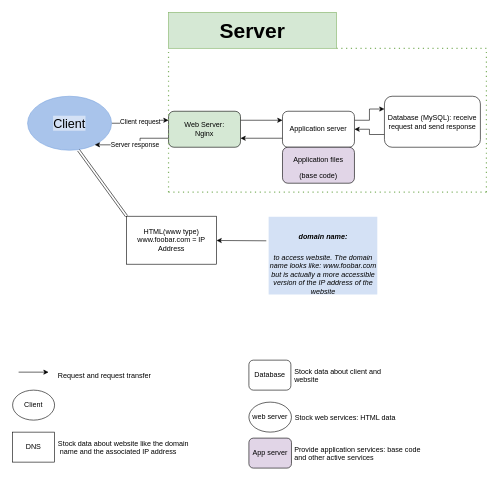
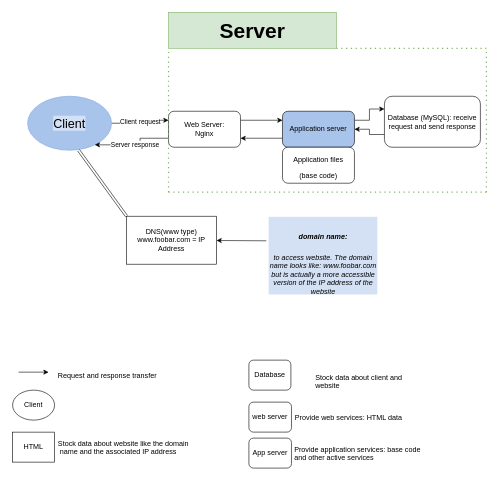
- <mxCell id="9" value="Web Server:&lt;br&gt;Nginx" style="rounded=1;whiteSpace=wrap;html=1;fillColor=#d5e8d4;" vertex="1" parent="1"><mxGeometry x="280" y="185" width="120" height="60" as="geometry" /></mxCell>
+ <mxCell id="9" value="Web Server:&lt;br&gt;Nginx" style="rounded=1;whiteSpace=wrap;html=1;" vertex="1" parent="1"><mxGeometry x="280" y="185" width="120" height="60" as="geometry" /></mxCell>
- <mxCell id="12" value="Application server" style="rounded=1;whiteSpace=wrap;html=1;" vertex="1" parent="1"><mxGeometry x="470" y="185" width="120" height="60" as="geometry" /></mxCell>
+ <mxCell id="12" value="Application server" style="rounded=1;whiteSpace=wrap;html=1;fillColor=#a9c4eb;" vertex="1" parent="1"><mxGeometry x="470" y="185" width="120" height="60" as="geometry" /></mxCell>
- <mxCell id="15" value="&lt;font style=&quot;font-size: 12px&quot;&gt;Application files&lt;br&gt;(base code)&lt;br&gt;&lt;/font&gt;" style="rounded=1;whiteSpace=wrap;html=1;fontSize=21;fillColor=#e1d5e7;" vertex="1" parent="1"><mxGeometry x="470" y="245" width="120" height="60" as="geometry" /></mxCell>
+ <mxCell id="15" value="&lt;font style=&quot;font-size: 12px&quot;&gt;Application files&lt;br&gt;(base code)&lt;br&gt;&lt;/font&gt;" style="rounded=1;whiteSpace=wrap;html=1;fontSize=21;" vertex="1" parent="1"><mxGeometry x="470" y="245" width="120" height="60" as="geometry" /></mxCell>
- <mxCell id="6" value="HTML(www type)&lt;br&gt;www.foobar.com = IP Address" style="rounded=0;whiteSpace=wrap;html=1;" vertex="1" parent="1"><mxGeometry x="210" y="360" width="150" height="80" as="geometry" /></mxCell>
+ <mxCell id="6" value="DNS(www type)&lt;br&gt;www.foobar.com = IP Address" style="rounded=0;whiteSpace=wrap;html=1;" vertex="1" parent="1"><mxGeometry x="210" y="360" width="150" height="80" as="geometry" /></mxCell>
- <mxCell id="22" value="Stock data about client and&#10;website" style="text;strokeColor=none;fillColor=none;align=left;verticalAlign=middle;spacingLeft=4;spacingRight=4;overflow=hidden;points=[[0,0.5],[1,0.5]];portConstraint=eastwest;rotatable=0;fontSize=12;" vertex="1" parent="1"><mxGeometry x="484" y="610" width="156" height="30" as="geometry" /></mxCell>
+ <mxCell id="22" value="Stock data about client and&#10;website" style="text;strokeColor=none;fillColor=none;align=left;verticalAlign=middle;spacingLeft=4;spacingRight=4;overflow=hidden;points=[[0,0.5],[1,0.5]];portConstraint=eastwest;rotatable=0;fontSize=12;" vertex="1" parent="1"><mxGeometry x="519" y="620" width="156" height="30" as="geometry" /></mxCell>
- <mxCell id="17" value="Request and request transfer" style="text;strokeColor=none;fillColor=none;align=left;verticalAlign=middle;spacingLeft=4;spacingRight=4;overflow=hidden;points=[[0,0.5],[1,0.5]];portConstraint=eastwest;rotatable=0;fontSize=12;" vertex="1" parent="1"><mxGeometry x="90" y="610" width="175" height="30" as="geometry" /></mxCell>
+ <mxCell id="17" value="Request and response transfer" style="text;strokeColor=none;fillColor=none;align=left;verticalAlign=middle;spacingLeft=4;spacingRight=4;overflow=hidden;points=[[0,0.5],[1,0.5]];portConstraint=eastwest;rotatable=0;fontSize=12;" vertex="1" parent="1"><mxGeometry x="90" y="610" width="175" height="30" as="geometry" /></mxCell>
- <mxCell id="23" value="web server" style="ellipse;whiteSpace=wrap;html=1;fontSize=12;" vertex="1" parent="1"><mxGeometry x="414" y="670" width="71" height="50" as="geometry" /></mxCell>
+ <mxCell id="23" value="web server" style="rounded=1;whiteSpace=wrap;html=1;fontSize=12;" vertex="1" parent="1"><mxGeometry x="414" y="670" width="71" height="50" as="geometry" /></mxCell>
- <mxCell id="25" value="Stock web services: HTML data" style="text;strokeColor=none;fillColor=none;align=left;verticalAlign=middle;spacingLeft=4;spacingRight=4;overflow=hidden;points=[[0,0.5],[1,0.5]];portConstraint=eastwest;rotatable=0;fontSize=12;" vertex="1" parent="1"><mxGeometry x="485" y="680" width="215" height="30" as="geometry" /></mxCell>
+ <mxCell id="25" value="Provide web services: HTML data" style="text;strokeColor=none;fillColor=none;align=left;verticalAlign=middle;spacingLeft=4;spacingRight=4;overflow=hidden;points=[[0,0.5],[1,0.5]];portConstraint=eastwest;rotatable=0;fontSize=12;" vertex="1" parent="1"><mxGeometry x="485" y="680" width="215" height="30" as="geometry" /></mxCell>
- <mxCell id="19" value="DNS" style="rounded=0;whiteSpace=wrap;html=1;fontSize=12;" vertex="1" parent="1"><mxGeometry x="20" y="720" width="70" height="50" as="geometry" /></mxCell>
+ <mxCell id="19" value="HTML" style="rounded=0;whiteSpace=wrap;html=1;fontSize=12;" vertex="1" parent="1"><mxGeometry x="20" y="720" width="70" height="50" as="geometry" /></mxCell>
- <mxCell id="24" value="App server" style="rounded=1;whiteSpace=wrap;html=1;fontSize=12;fillColor=#e1d5e7;" vertex="1" parent="1"><mxGeometry x="414" y="730" width="71" height="50" as="geometry" /></mxCell>
+ <mxCell id="24" value="App server" style="rounded=1;whiteSpace=wrap;html=1;fontSize=12;" vertex="1" parent="1"><mxGeometry x="414" y="730" width="71" height="50" as="geometry" /></mxCell>
